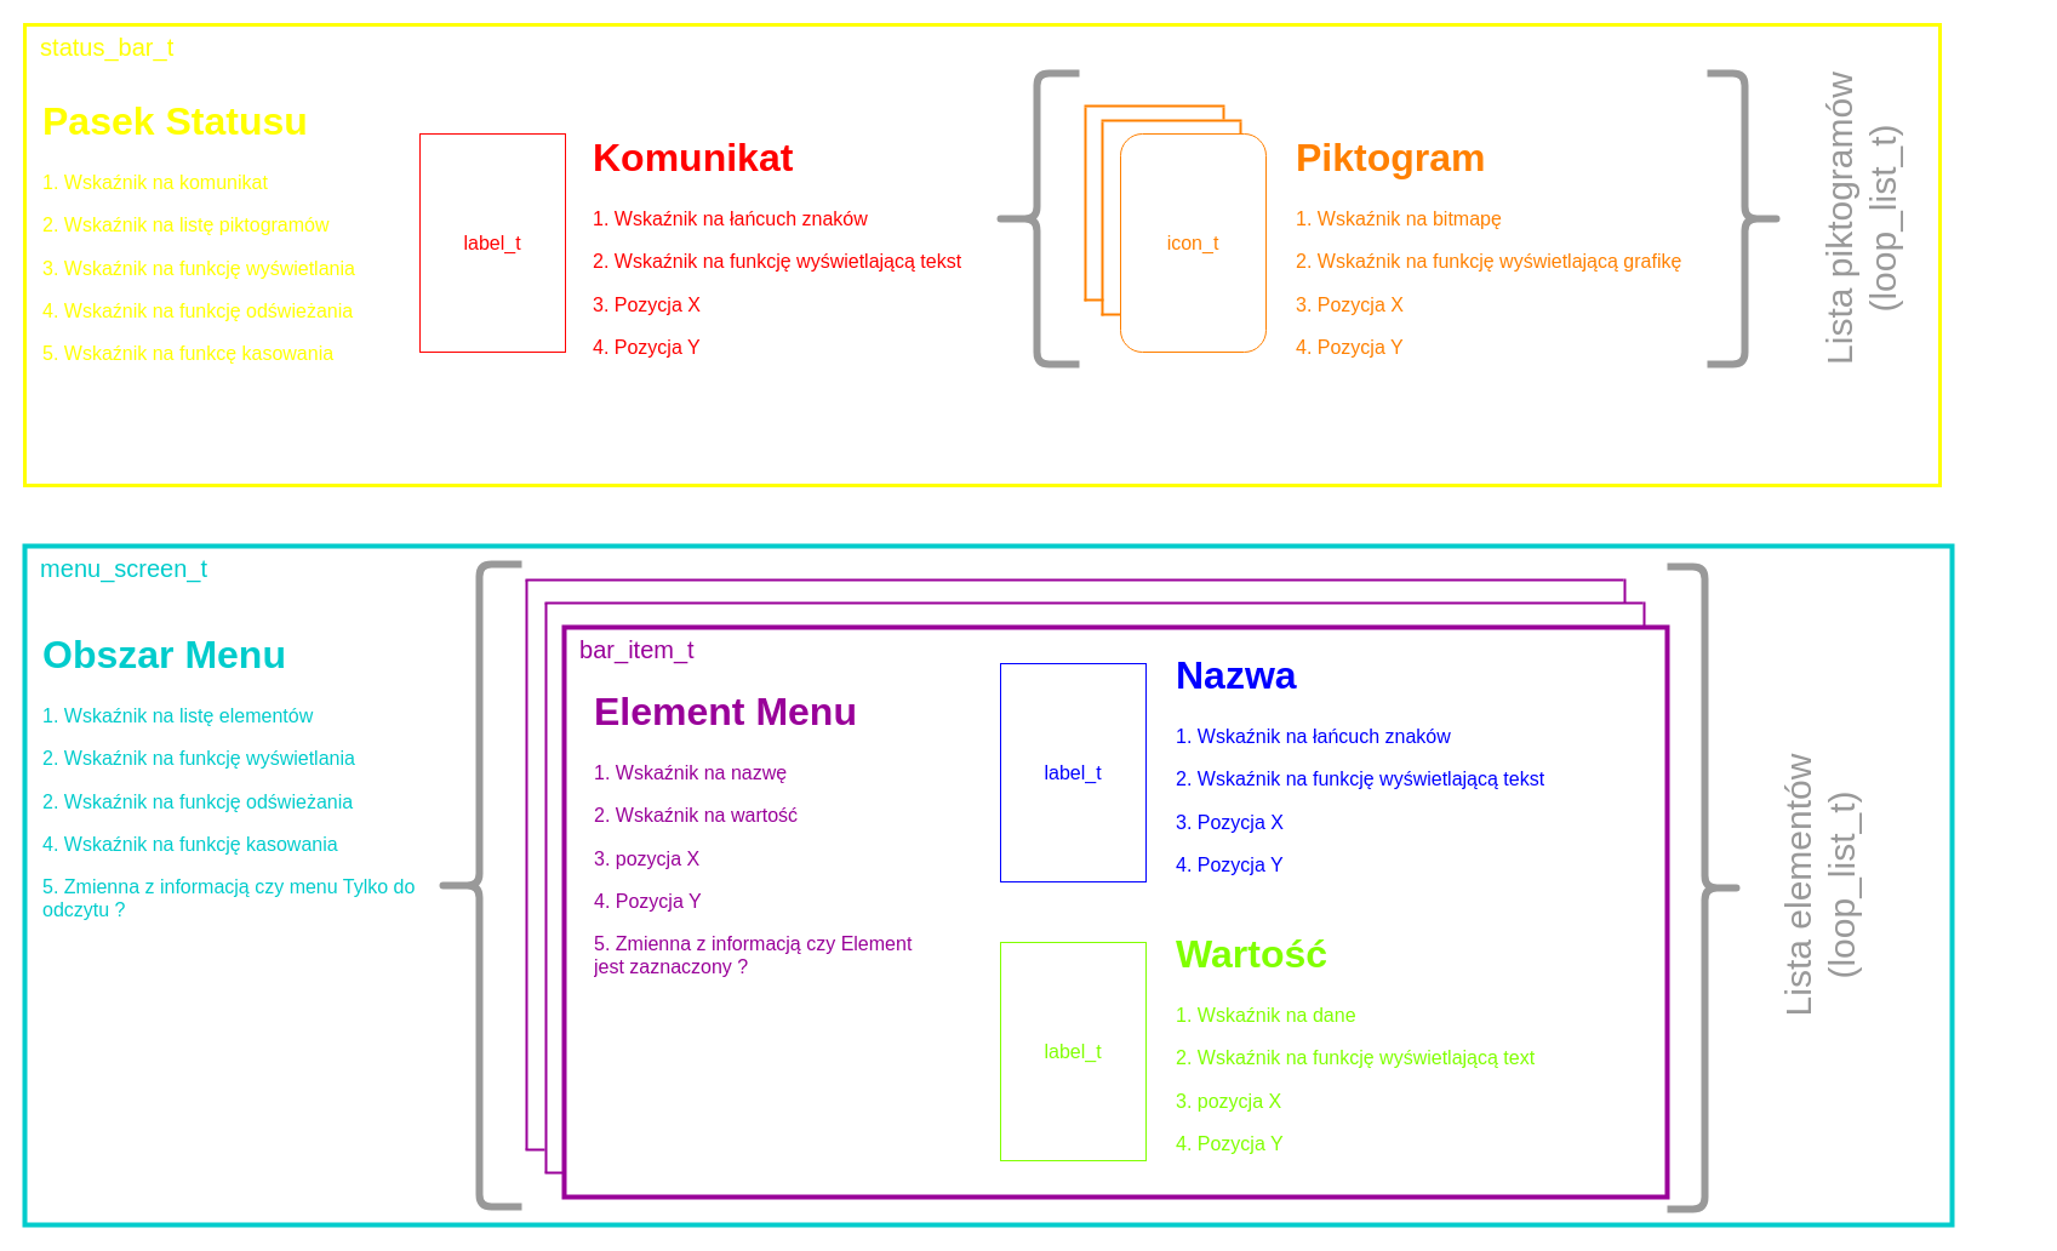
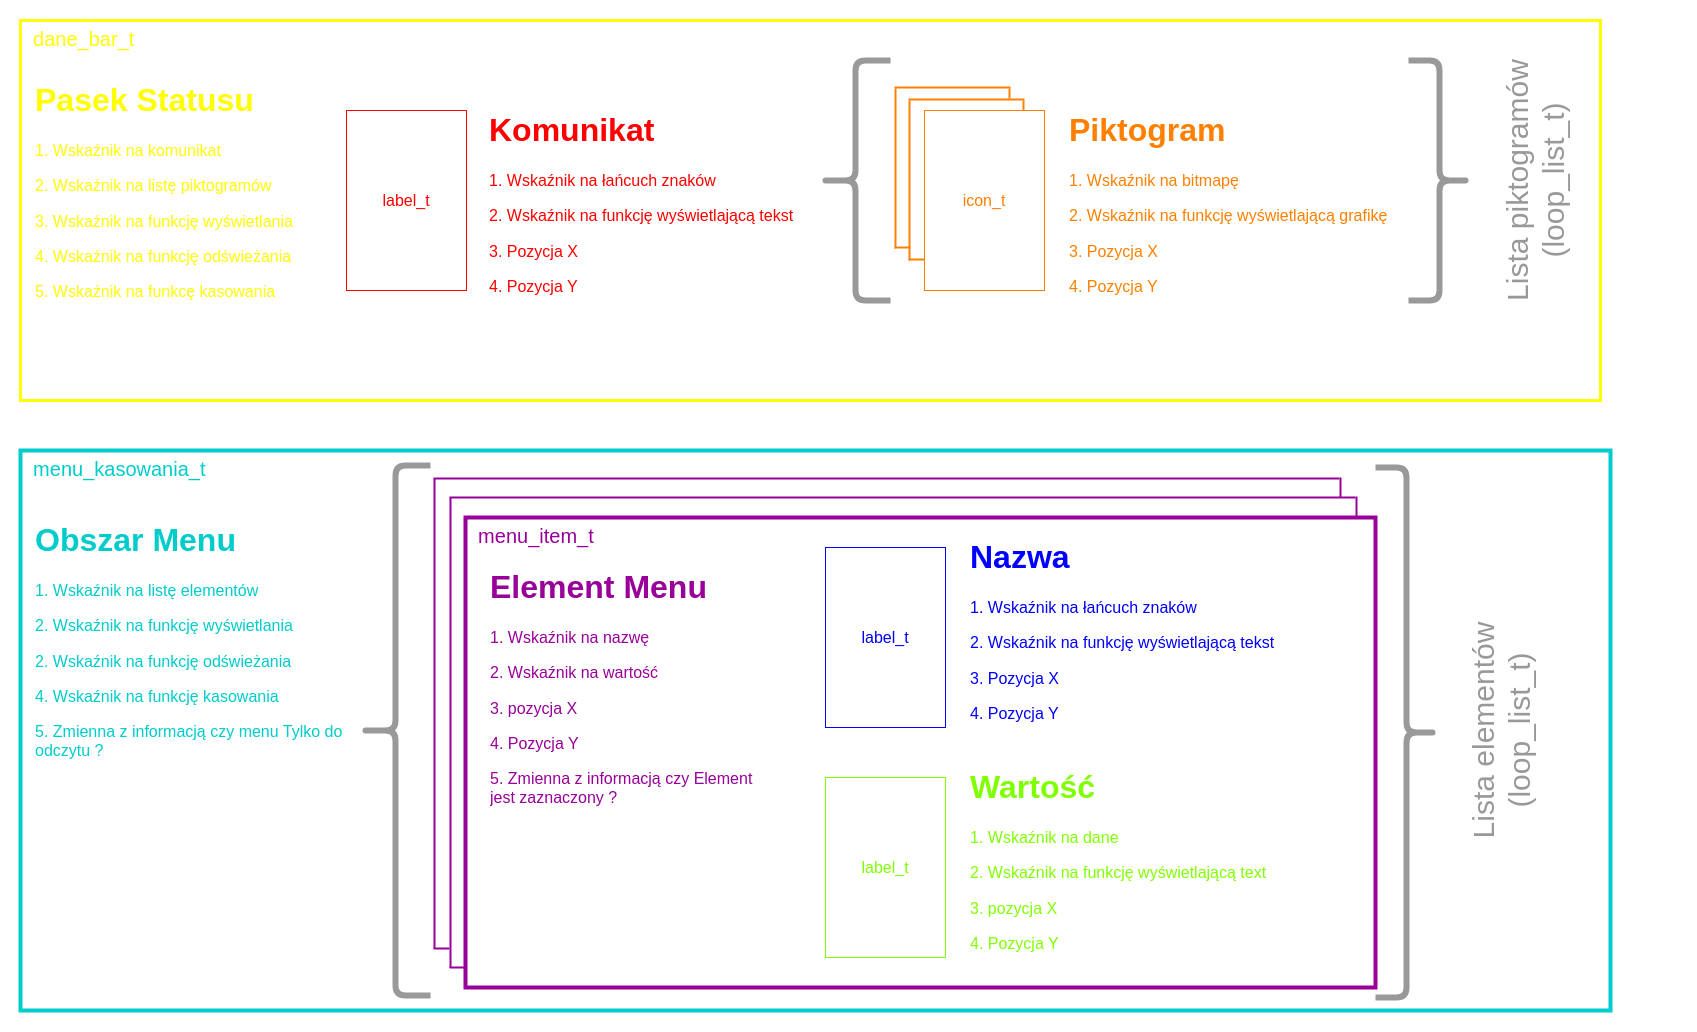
- <mxCell id="3" value="&amp;nbsp; status_bar_t" style="rounded=0;whiteSpace=wrap;html=1;strokeColor=#FFFF00;fontSize=20;fontColor=#FFFF00;strokeWidth=3;fillColor=none;verticalAlign=top;align=left;" parent="1" vertex="1"><mxGeometry x="20" y="20" width="1580" height="380" as="geometry" /></mxCell>
+ <mxCell id="3" value="&amp;nbsp; dane_bar_t" style="rounded=0;whiteSpace=wrap;html=1;strokeColor=#FFFF00;fontSize=20;fontColor=#FFFF00;strokeWidth=3;fillColor=none;verticalAlign=top;align=left;" parent="1" vertex="1"><mxGeometry x="20" y="20" width="1580" height="380" as="geometry" /></mxCell>
- <mxCell id="7" value="icon_t" style="whiteSpace=wrap;html=1;strokeColor=#FF8000;strokeWidth=1;fontSize=16;fontColor=#FF8000;rounded=1;" parent="1" vertex="1"><mxGeometry x="924" y="110" width="120" height="180" as="geometry" /></mxCell>
+ <mxCell id="7" value="icon_t" style="rounded=0;whiteSpace=wrap;html=1;strokeColor=#FF8000;strokeWidth=1;fontSize=16;fontColor=#FF8000;" parent="1" vertex="1"><mxGeometry x="924" y="110" width="120" height="180" as="geometry" /></mxCell>
- <mxCell id="2" value="&amp;nbsp; menu_screen_t" style="rounded=0;whiteSpace=wrap;html=1;strokeColor=#00CCCC;fontSize=20;fontColor=#00CCCC;fillColor=none;align=left;verticalAlign=top;strokeWidth=4;" parent="1" vertex="1"><mxGeometry x="20" y="450" width="1590" height="560" as="geometry" /></mxCell>
+ <mxCell id="2" value="&amp;nbsp; menu_kasowania_t" style="rounded=0;whiteSpace=wrap;html=1;strokeColor=#00CCCC;fontSize=20;fontColor=#00CCCC;fillColor=none;align=left;verticalAlign=top;strokeWidth=4;" parent="1" vertex="1"><mxGeometry x="20" y="450" width="1590" height="560" as="geometry" /></mxCell>
- <mxCell id="4" value="&amp;nbsp; bar_item_t" style="rounded=0;whiteSpace=wrap;html=1;strokeColor=#990099;fontSize=20;fontColor=#990099;fillColor=none;align=left;verticalAlign=top;strokeWidth=4;" parent="1" vertex="1"><mxGeometry x="465" y="517" width="910" height="470" as="geometry" /></mxCell>
+ <mxCell id="4" value="&amp;nbsp; menu_item_t" style="rounded=0;whiteSpace=wrap;html=1;strokeColor=#990099;fontSize=20;fontColor=#990099;fillColor=none;align=left;verticalAlign=top;strokeWidth=4;" parent="1" vertex="1"><mxGeometry x="465" y="517" width="910" height="470" as="geometry" /></mxCell>
